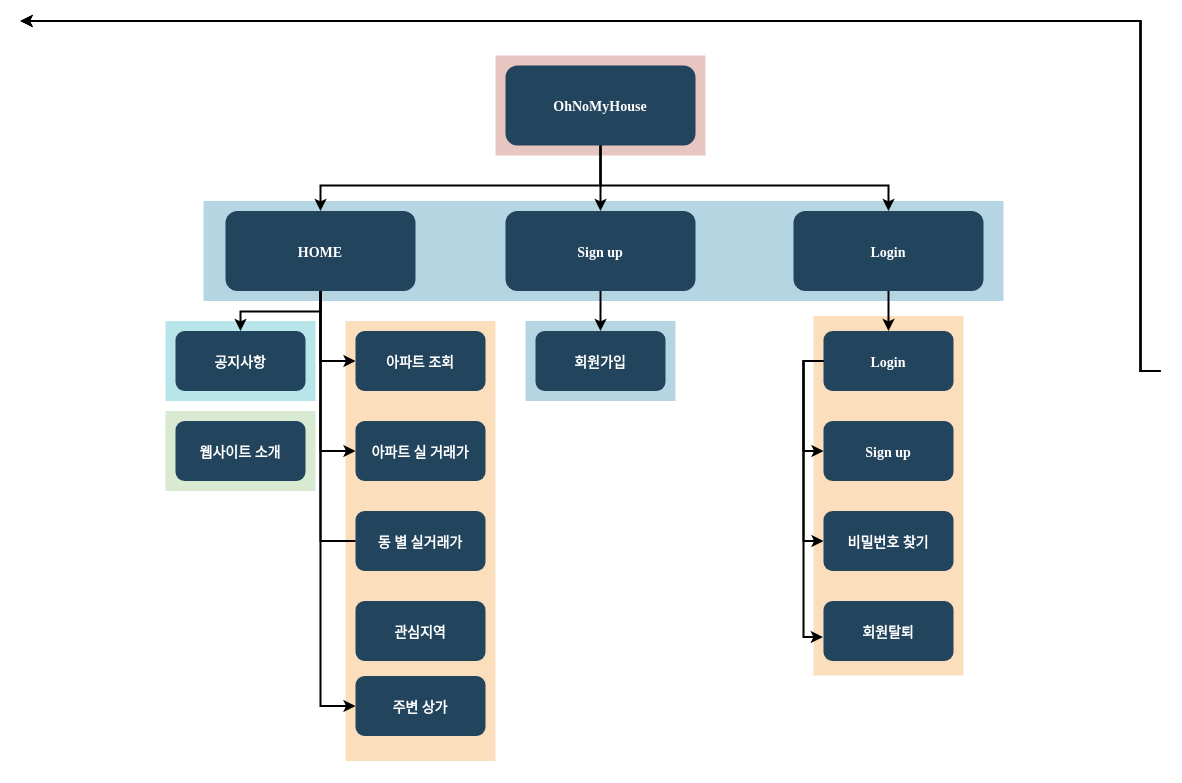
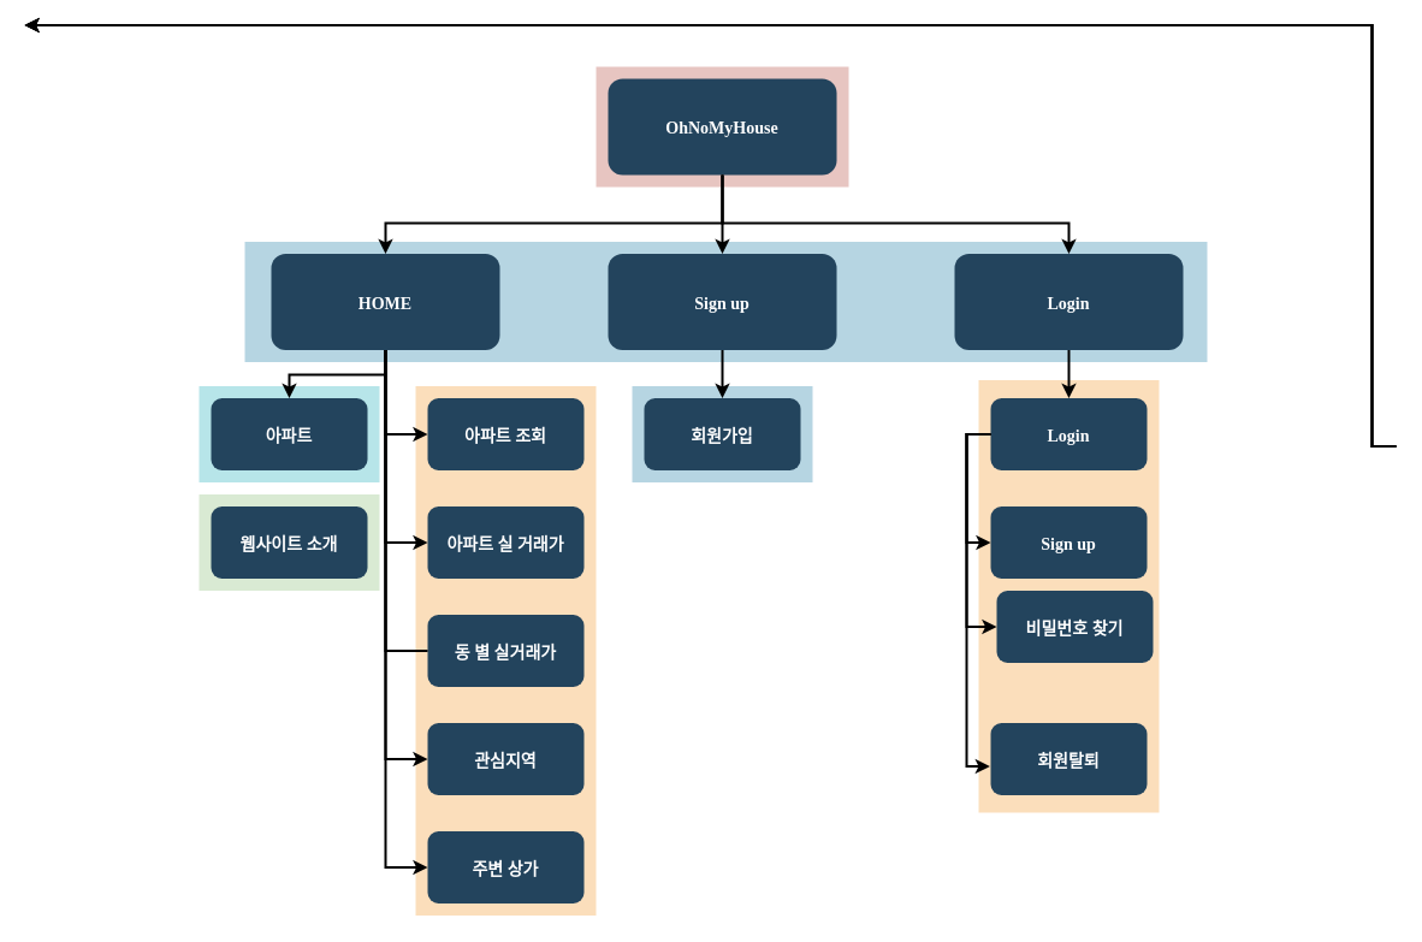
- <mxCell id="14" value="공지사항" style="rounded=1;fillColor=#23445D;gradientColor=none;strokeColor=none;fontColor=#FFFFFF;fontStyle=1;fontFamily=Tahoma;fontSize=14" parent="1" vertex="1"><mxGeometry x="175" y="330.5" width="130" height="60" as="geometry" /></mxCell>
+ <mxCell id="14" value="아파트" style="rounded=1;fillColor=#23445D;gradientColor=none;strokeColor=none;fontColor=#FFFFFF;fontStyle=1;fontFamily=Tahoma;fontSize=14" parent="1" vertex="1"><mxGeometry x="175" y="330.5" width="130" height="60" as="geometry" /></mxCell>
- <mxCell id="25" value="비밀번호 찾기" style="rounded=1;fillColor=#23445D;gradientColor=none;strokeColor=none;fontColor=#FFFFFF;fontStyle=1;fontFamily=Tahoma;fontSize=14" parent="1" vertex="1"><mxGeometry x="823" y="510.5" width="130" height="60" as="geometry" /></mxCell>
+ <mxCell id="25" value="비밀번호 찾기" style="rounded=1;fillColor=#23445D;gradientColor=none;strokeColor=none;fontColor=#FFFFFF;fontStyle=1;fontFamily=Tahoma;fontSize=14" parent="1" vertex="1"><mxGeometry x="828" y="490.5" width="130" height="60" as="geometry" /></mxCell>
+ <mxCell id="32" value="" style="edgeStyle=elbowEdgeStyle;elbow=horizontal;strokeWidth=2;rounded=0" parent="1" source="13" target="19" edge="1"><mxGeometry x="152" y="125.5" width="100" height="100" as="geometry"><mxPoint x="95" y="110.5" as="sourcePoint" /><mxPoint x="195" y="10.5" as="targetPoint" /><Array as="points"><mxPoint x="320" y="450.5" /></Array></mxGeometry></mxCell>
- <mxCell id="20" value="주변 상가" style="rounded=1;fillColor=#23445D;gradientColor=none;strokeColor=none;fontColor=#FFFFFF;fontStyle=1;fontFamily=Tahoma;fontSize=14" parent="1" vertex="1"><mxGeometry x="355" y="675.5" width="130" height="60" as="geometry" /></mxCell>
+ <mxCell id="20" value="주변 상가" style="rounded=1;fillColor=#23445D;gradientColor=none;strokeColor=none;fontColor=#FFFFFF;fontStyle=1;fontFamily=Tahoma;fontSize=14" parent="1" vertex="1"><mxGeometry x="355" y="690.5" width="130" height="60" as="geometry" /></mxCell>
